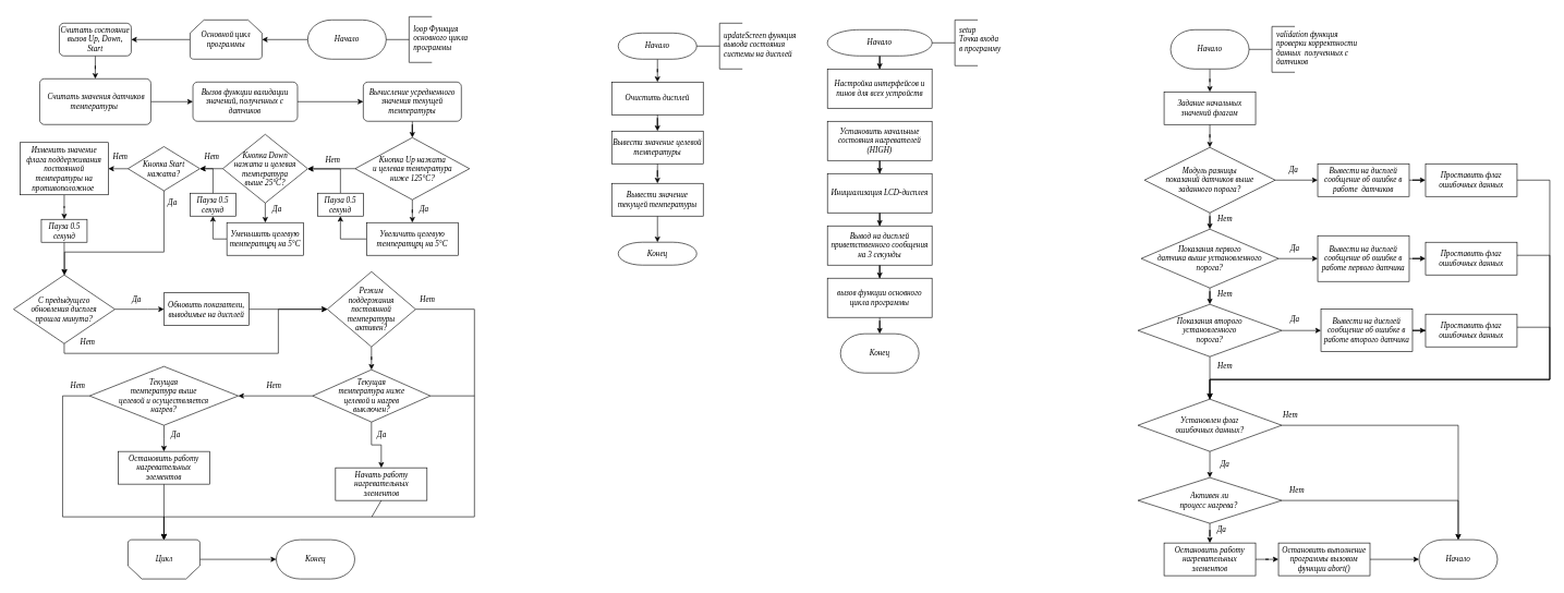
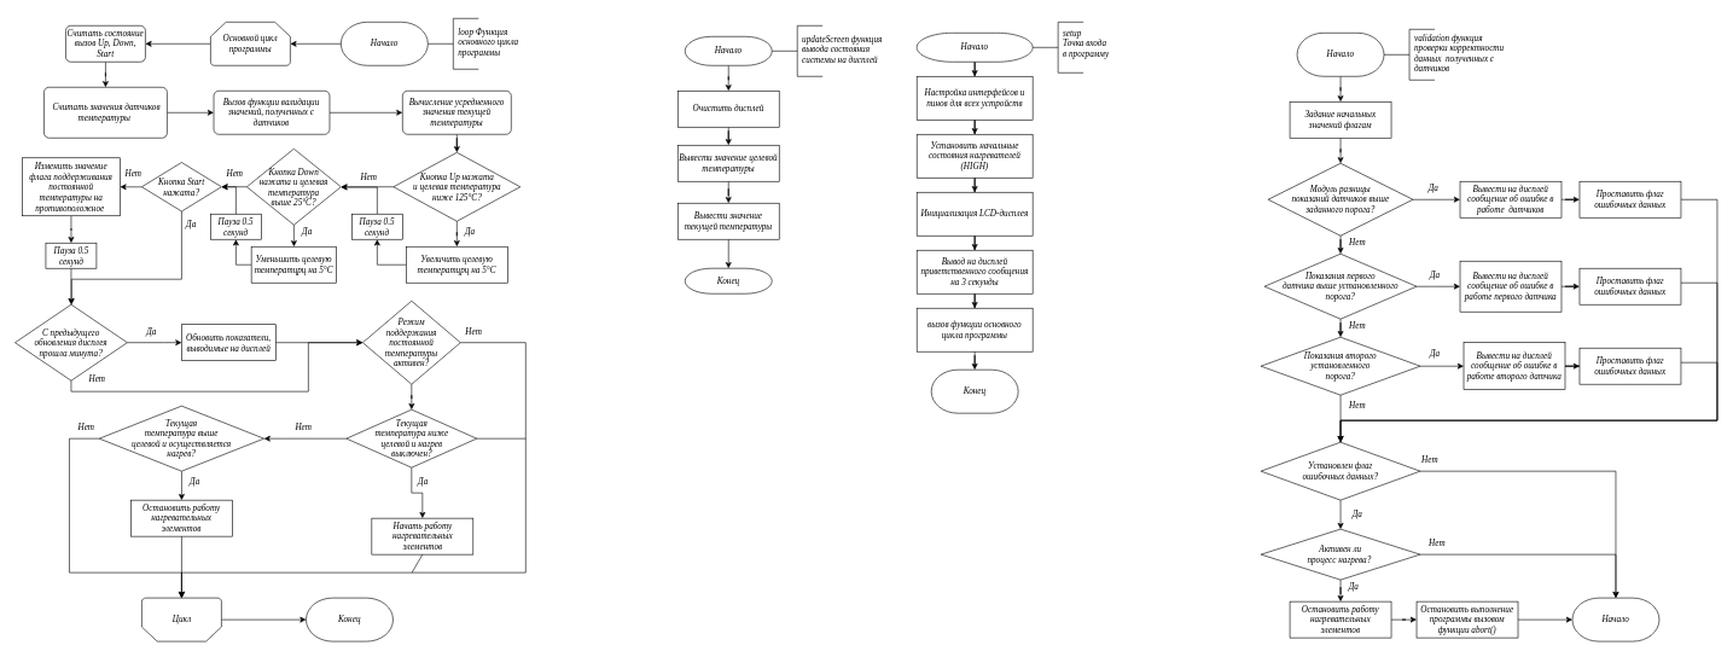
+ <mxCell id="5" style="edgeStyle=orthogonalEdgeStyle;rounded=0;orthogonalLoop=1;jettySize=auto;html=1;strokeWidth=1;" edge="1" parent="1" source="6" target="8"><mxGeometry relative="1" as="geometry" /></mxCell>
